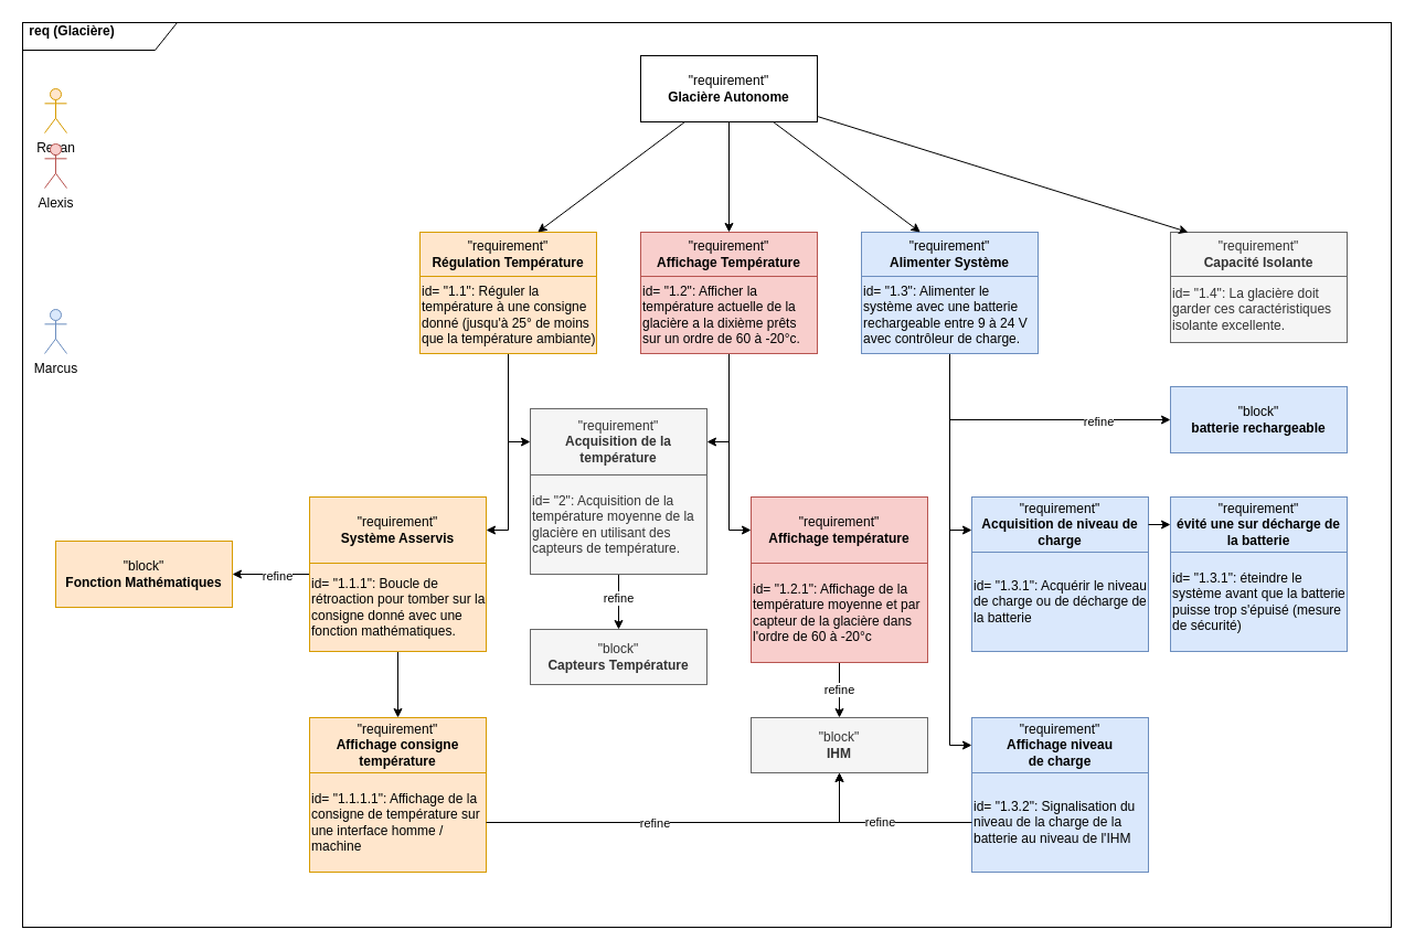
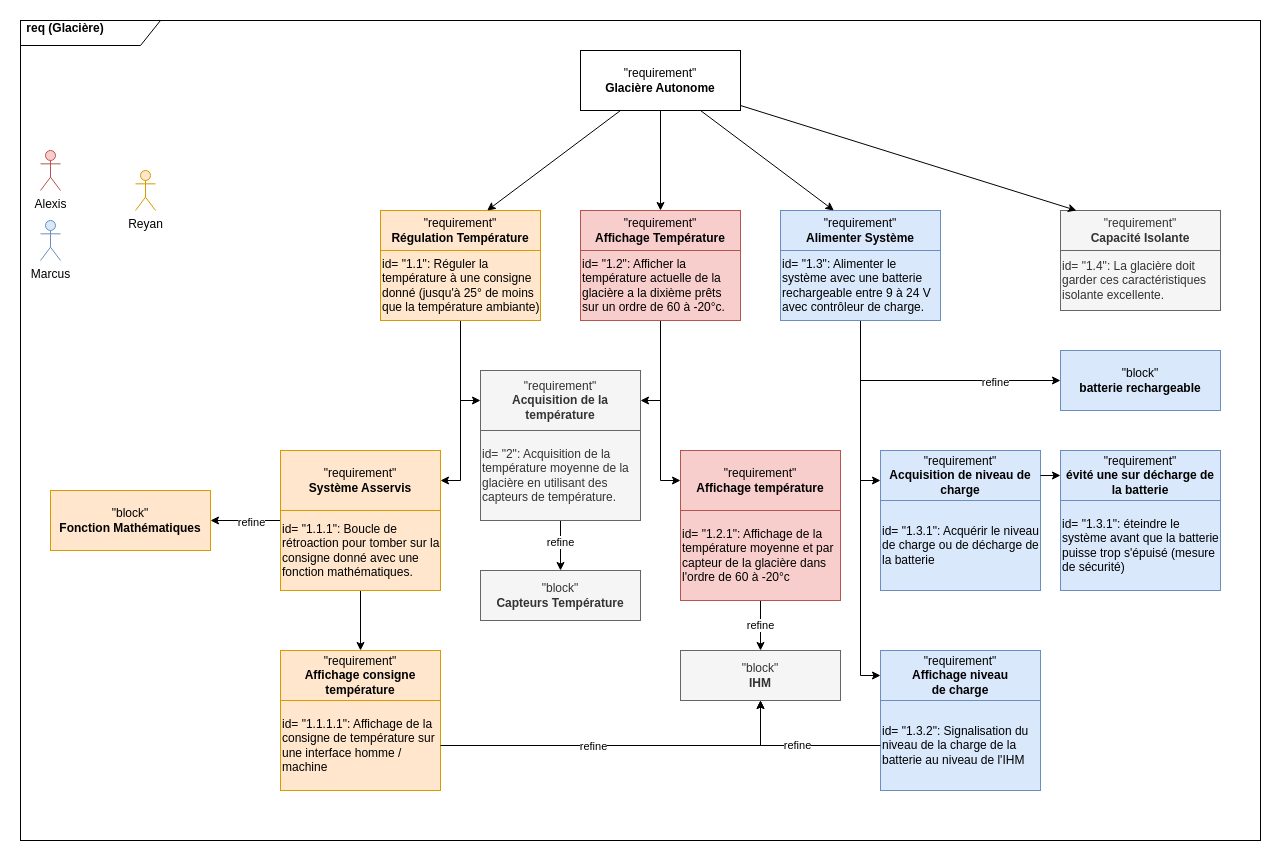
- <mxCell id="55" value="Reyan" style="shape=umlActor;verticalLabelPosition=bottom;verticalAlign=top;html=1;outlineConnect=0;fillColor=#ffe6cc;strokeColor=#d79b00;" vertex="1" parent="1"><mxGeometry x="40" y="80" width="20" height="40" as="geometry" /></mxCell>
+ <mxCell id="55" value="Reyan" style="shape=umlActor;verticalLabelPosition=bottom;verticalAlign=top;html=1;outlineConnect=0;fillColor=#ffe6cc;strokeColor=#d79b00;" vertex="1" parent="1"><mxGeometry x="135" y="170" width="20" height="40" as="geometry" /></mxCell>
- <mxCell id="56" value="Alexis" style="shape=umlActor;verticalLabelPosition=bottom;verticalAlign=top;html=1;outlineConnect=0;fillColor=#f8cecc;strokeColor=#b85450;" vertex="1" parent="1"><mxGeometry x="40" y="130" width="20" height="40" as="geometry" /></mxCell>
+ <mxCell id="56" value="Alexis" style="shape=umlActor;verticalLabelPosition=bottom;verticalAlign=top;html=1;outlineConnect=0;fillColor=#f8cecc;strokeColor=#b85450;" vertex="1" parent="1"><mxGeometry x="40" y="150" width="20" height="40" as="geometry" /></mxCell>
- <mxCell id="57" value="Marcus" style="shape=umlActor;verticalLabelPosition=bottom;verticalAlign=top;html=1;outlineConnect=0;fillColor=#dae8fc;strokeColor=#6c8ebf;" vertex="1" parent="1"><mxGeometry x="40" y="280" width="20" height="40" as="geometry" /></mxCell>
+ <mxCell id="57" value="Marcus" style="shape=umlActor;verticalLabelPosition=bottom;verticalAlign=top;html=1;outlineConnect=0;fillColor=#dae8fc;strokeColor=#6c8ebf;" vertex="1" parent="1"><mxGeometry x="40" y="220" width="20" height="40" as="geometry" /></mxCell>
